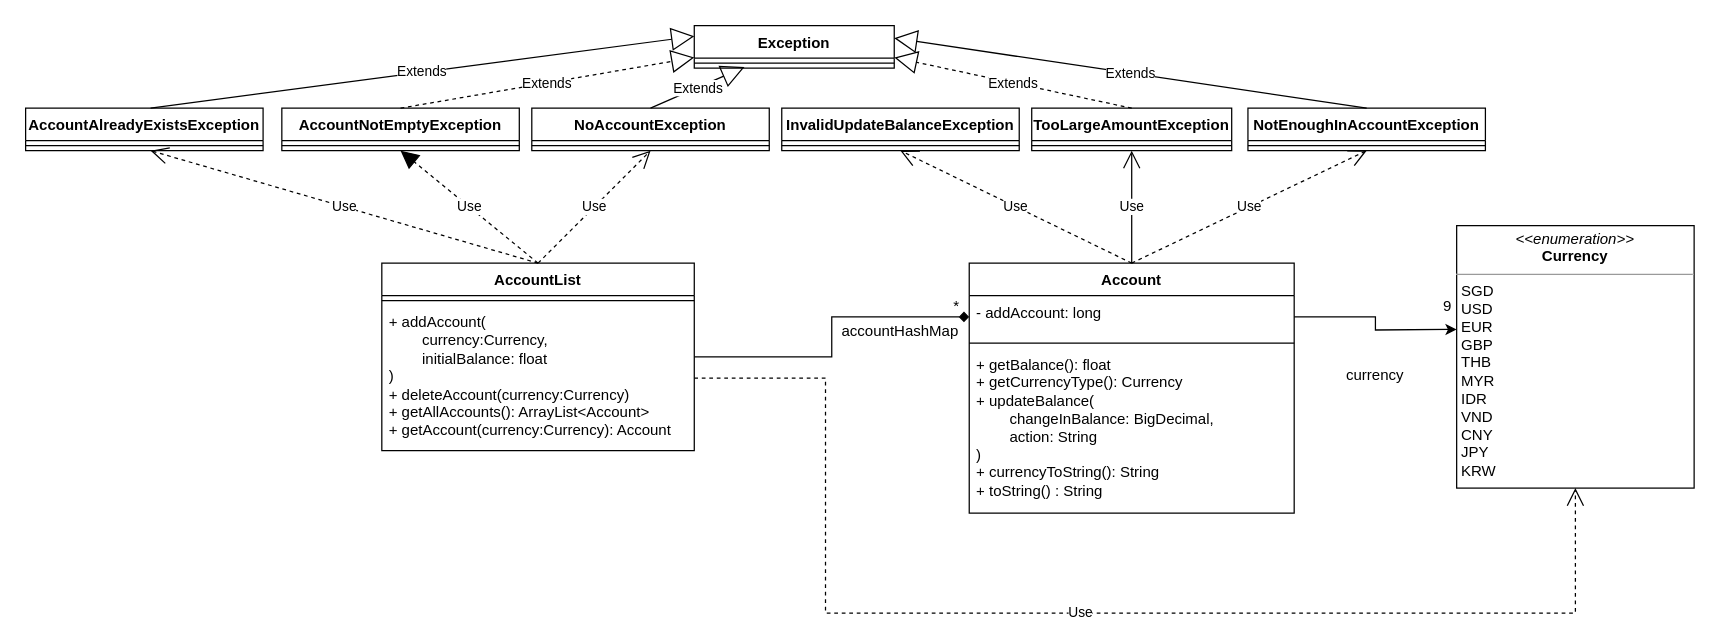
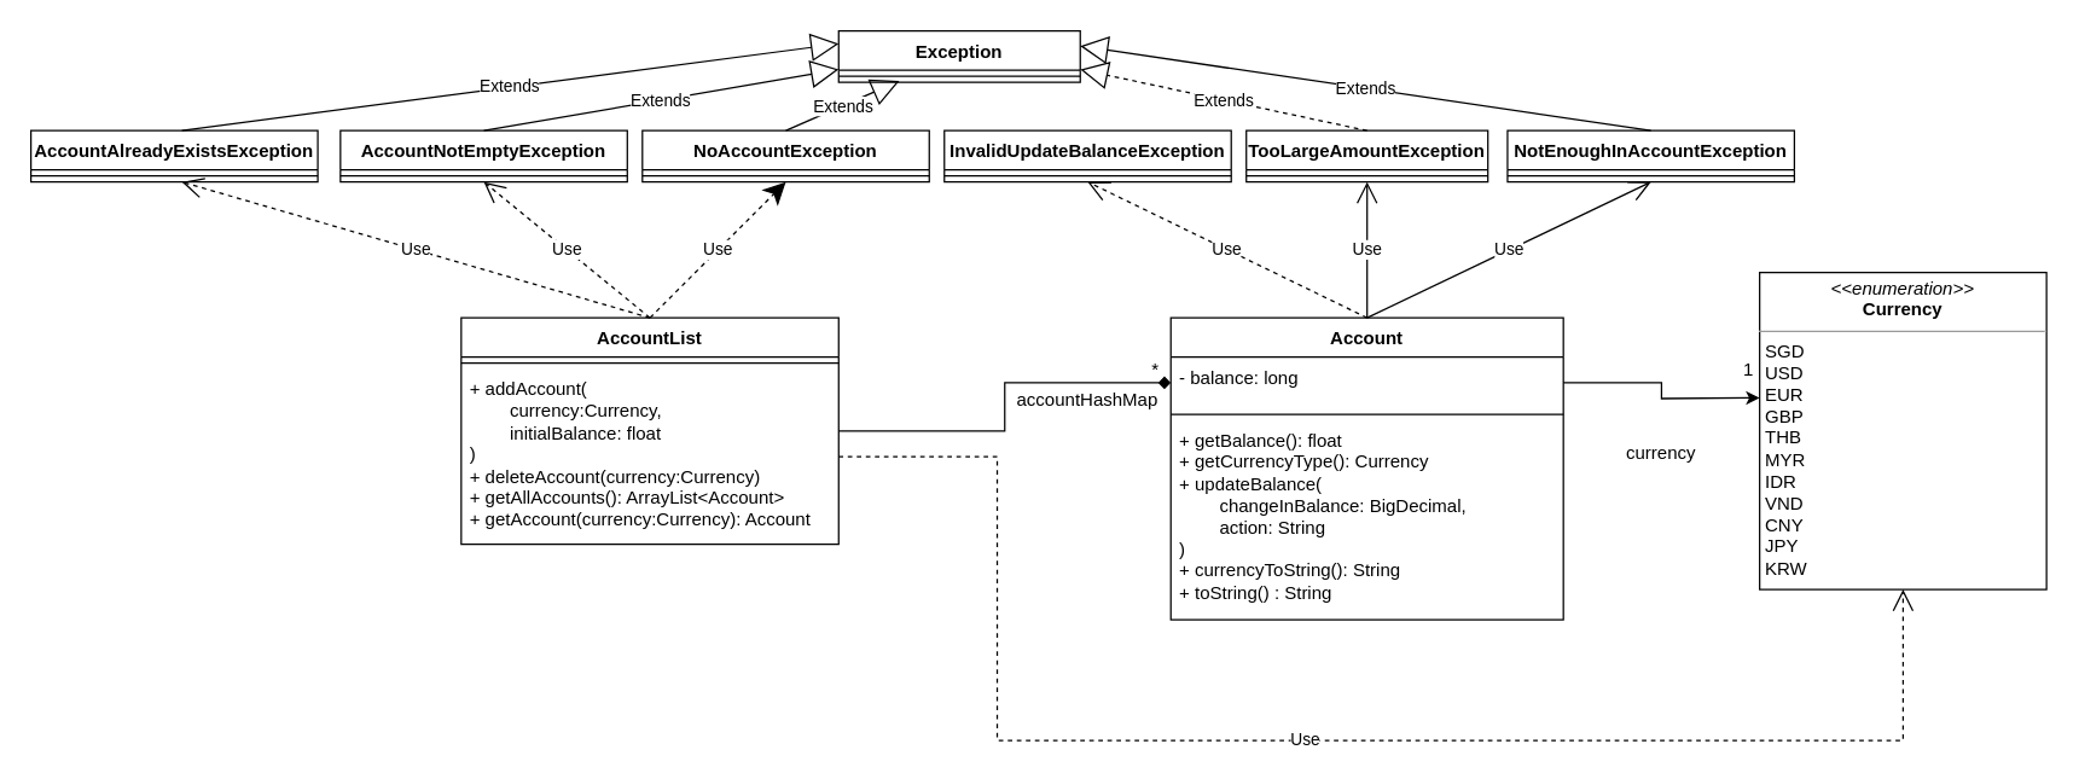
- <mxCell id="39" value="Extends" style="endArrow=block;endSize=16;endFill=0;html=1;rounded=0;entryX=0;entryY=0.75;entryDx=0;entryDy=0;exitX=0.5;exitY=0;exitDx=0;exitDy=0;dashed=1;" edge="1" parent="1" source="31" target="16"><mxGeometry width="160" relative="1" as="geometry"><mxPoint x="530" y="96" as="sourcePoint" /><mxPoint x="565" y="63" as="targetPoint" /></mxGeometry></mxCell>
+ <mxCell id="39" value="Extends" style="endArrow=block;endSize=16;endFill=0;html=1;rounded=0;entryX=0;entryY=0.75;entryDx=0;entryDy=0;exitX=0.5;exitY=0;exitDx=0;exitDy=0;" edge="1" parent="1" source="31" target="16"><mxGeometry width="160" relative="1" as="geometry"><mxPoint x="530" y="96" as="sourcePoint" /><mxPoint x="565" y="63" as="targetPoint" /></mxGeometry></mxCell>
- <mxCell id="37" value="Use" style="endArrow=open;endSize=12;dashed=1;html=1;rounded=0;entryX=0.5;entryY=1;entryDx=0;entryDy=0;exitX=0.5;exitY=0;exitDx=0;exitDy=0;" edge="1" parent="1" source="24" target="29"><mxGeometry width="160" relative="1" as="geometry"><mxPoint x="935" y="240" as="sourcePoint" /><mxPoint x="750" y="150" as="targetPoint" /></mxGeometry></mxCell>
+ <mxCell id="37" value="Use" style="endArrow=classic;endSize=12;dashed=1;html=1;rounded=0;entryX=0.5;entryY=1;entryDx=0;entryDy=0;exitX=0.5;exitY=0;exitDx=0;exitDy=0;" edge="1" parent="1" source="24" target="29"><mxGeometry width="160" relative="1" as="geometry"><mxPoint x="935" y="240" as="sourcePoint" /><mxPoint x="750" y="150" as="targetPoint" /></mxGeometry></mxCell>
- <mxCell id="36" value="Use" style="endArrow=block;endSize=12;dashed=1;html=1;rounded=0;entryX=0.5;entryY=1;entryDx=0;entryDy=0;exitX=0.5;exitY=0;exitDx=0;exitDy=0;" edge="1" parent="1" source="24" target="31"><mxGeometry width="160" relative="1" as="geometry"><mxPoint x="925" y="230" as="sourcePoint" /><mxPoint y="140" as="targetPoint" x="740" /></mxGeometry></mxCell>
+ <mxCell id="36" value="Use" style="endArrow=open;endSize=12;dashed=1;html=1;rounded=0;entryX=0.5;entryY=1;entryDx=0;entryDy=0;exitX=0.5;exitY=0;exitDx=0;exitDy=0;" edge="1" parent="1" source="24" target="31"><mxGeometry width="160" relative="1" as="geometry"><mxPoint x="925" y="230" as="sourcePoint" /><mxPoint y="140" as="targetPoint" x="740" /></mxGeometry></mxCell>
- <mxCell id="21" value="Use" style="endArrow=open;endSize=12;dashed=1;html=1;rounded=0;entryX=0.5;entryY=1;entryDx=0;entryDy=0;exitX=0.5;exitY=0;exitDx=0;exitDy=0;" edge="1" parent="1" source="2" target="12"><mxGeometry width="160" relative="1" as="geometry"><mxPoint x="915" y="220" as="sourcePoint" /><mxPoint x="915" y="130" as="targetPoint" /></mxGeometry></mxCell>
+ <mxCell id="21" value="Use" style="endArrow=open;endSize=12;dashed=0;html=1;rounded=0;entryX=0.5;entryY=1;entryDx=0;entryDy=0;exitX=0.5;exitY=0;exitDx=0;exitDy=0;" edge="1" parent="1" source="2" target="12"><mxGeometry width="160" relative="1" as="geometry"><mxPoint x="915" y="220" as="sourcePoint" /><mxPoint x="915" y="130" as="targetPoint" /></mxGeometry></mxCell>
- <mxCell id="9" value="9" style="text;html=1;strokeColor=none;fillColor=none;align=center;verticalAlign=middle;whiteSpace=wrap;rounded=0;" parent="1" vertex="1"><mxGeometry x="1128" y="230" width="60" height="30" as="geometry" /></mxCell>
+ <mxCell id="9" value="1" style="text;html=1;strokeColor=none;fillColor=none;align=center;verticalAlign=middle;whiteSpace=wrap;rounded=0;" parent="1" vertex="1"><mxGeometry x="1128" y="230" width="60" height="30" as="geometry" /></mxCell>
- <mxCell id="4" value="- addAccount: long" style="text;strokeColor=none;fillColor=none;align=left;verticalAlign=top;spacingLeft=4;spacingRight=4;overflow=hidden;rotatable=0;points=[[0,0.5],[1,0.5]];portConstraint=eastwest;whiteSpace=wrap;html=1;" parent="2" vertex="1"><mxGeometry y="26" width="260" height="34" as="geometry" /></mxCell>
+ <mxCell id="4" value="- balance: long" style="text;strokeColor=none;fillColor=none;align=left;verticalAlign=top;spacingLeft=4;spacingRight=4;overflow=hidden;rotatable=0;points=[[0,0.5],[1,0.5]];portConstraint=eastwest;whiteSpace=wrap;html=1;" parent="2" vertex="1"><mxGeometry y="26" width="260" height="34" as="geometry" /></mxCell>
